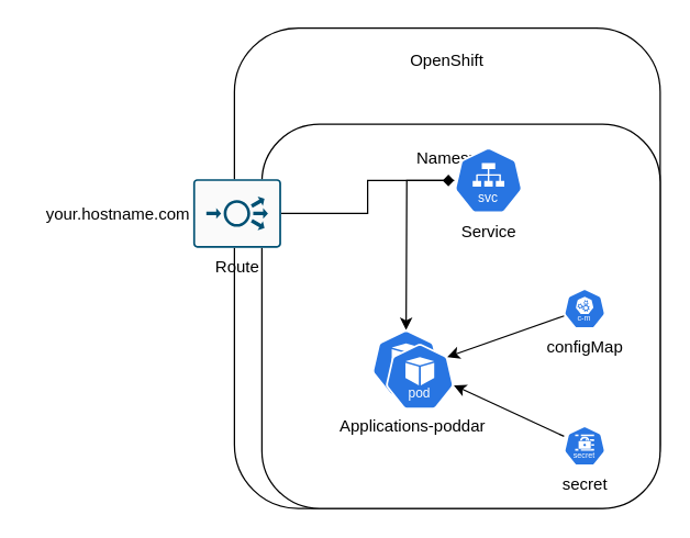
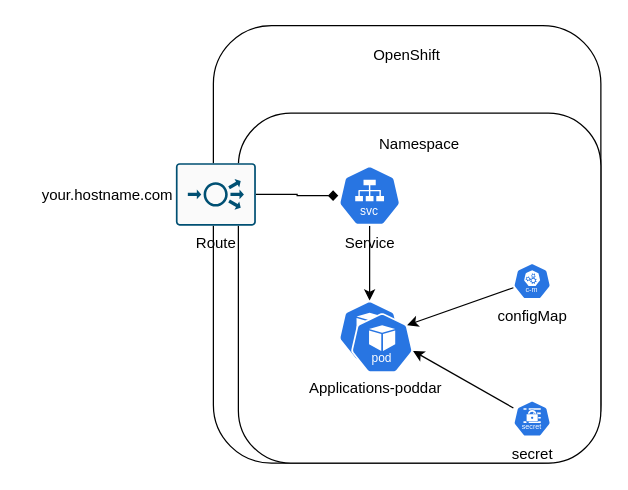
- <mxCell id="7" value="Service" style="aspect=fixed;sketch=0;html=1;dashed=0;whitespace=wrap;verticalLabelPosition=bottom;verticalAlign=top;fillColor=#2875E2;strokeColor=#ffffff;points=[[0.005,0.63,0],[0.1,0.2,0],[0.9,0.2,0],[0.5,0,0],[0.995,0.63,0],[0.72,0.99,0],[0.5,1,0],[0.28,0.99,0]];shape=mxgraph.kubernetes.icon2;kubernetesLabel=1;prIcon=svc" vertex="1" parent="1"><mxGeometry x="330" y="107" width="50" height="48" as="geometry" /></mxCell>
+ <mxCell id="7" value="Service" style="aspect=fixed;sketch=0;html=1;dashed=0;whitespace=wrap;verticalLabelPosition=bottom;verticalAlign=top;fillColor=#2875E2;strokeColor=#ffffff;points=[[0.005,0.63,0],[0.1,0.2,0],[0.9,0.2,0],[0.5,0,0],[0.995,0.63,0],[0.72,0.99,0],[0.5,1,0],[0.28,0.99,0]];shape=mxgraph.kubernetes.icon2;kubernetesLabel=1;prIcon=svc" vertex="1" parent="1"><mxGeometry x="270" y="132" width="50" height="48" as="geometry" /></mxCell>
- <mxCell id="13" value="secret" style="aspect=fixed;sketch=0;html=1;dashed=0;whitespace=wrap;verticalLabelPosition=bottom;verticalAlign=top;fillColor=#2875E2;strokeColor=#ffffff;points=[[0.005,0.63,0],[0.1,0.2,0],[0.9,0.2,0],[0.5,0,0],[0.995,0.63,0],[0.72,0.99,0],[0.5,1,0],[0.28,0.99,0]];shape=mxgraph.kubernetes.icon2;kubernetesLabel=1;prIcon=secret" vertex="1" parent="1"><mxGeometry x="410" y="310" width="30" height="28.8" as="geometry" /></mxCell>
+ <mxCell id="13" value="secret" style="aspect=fixed;sketch=0;html=1;dashed=0;whitespace=wrap;verticalLabelPosition=bottom;verticalAlign=top;fillColor=#2875E2;strokeColor=#ffffff;points=[[0.005,0.63,0],[0.1,0.2,0],[0.9,0.2,0],[0.5,0,0],[0.995,0.63,0],[0.72,0.99,0],[0.5,1,0],[0.28,0.99,0]];shape=mxgraph.kubernetes.icon2;kubernetesLabel=1;prIcon=secret" vertex="1" parent="1"><mxGeometry x="410" y="320" width="30" height="28.8" as="geometry" /></mxCell>
